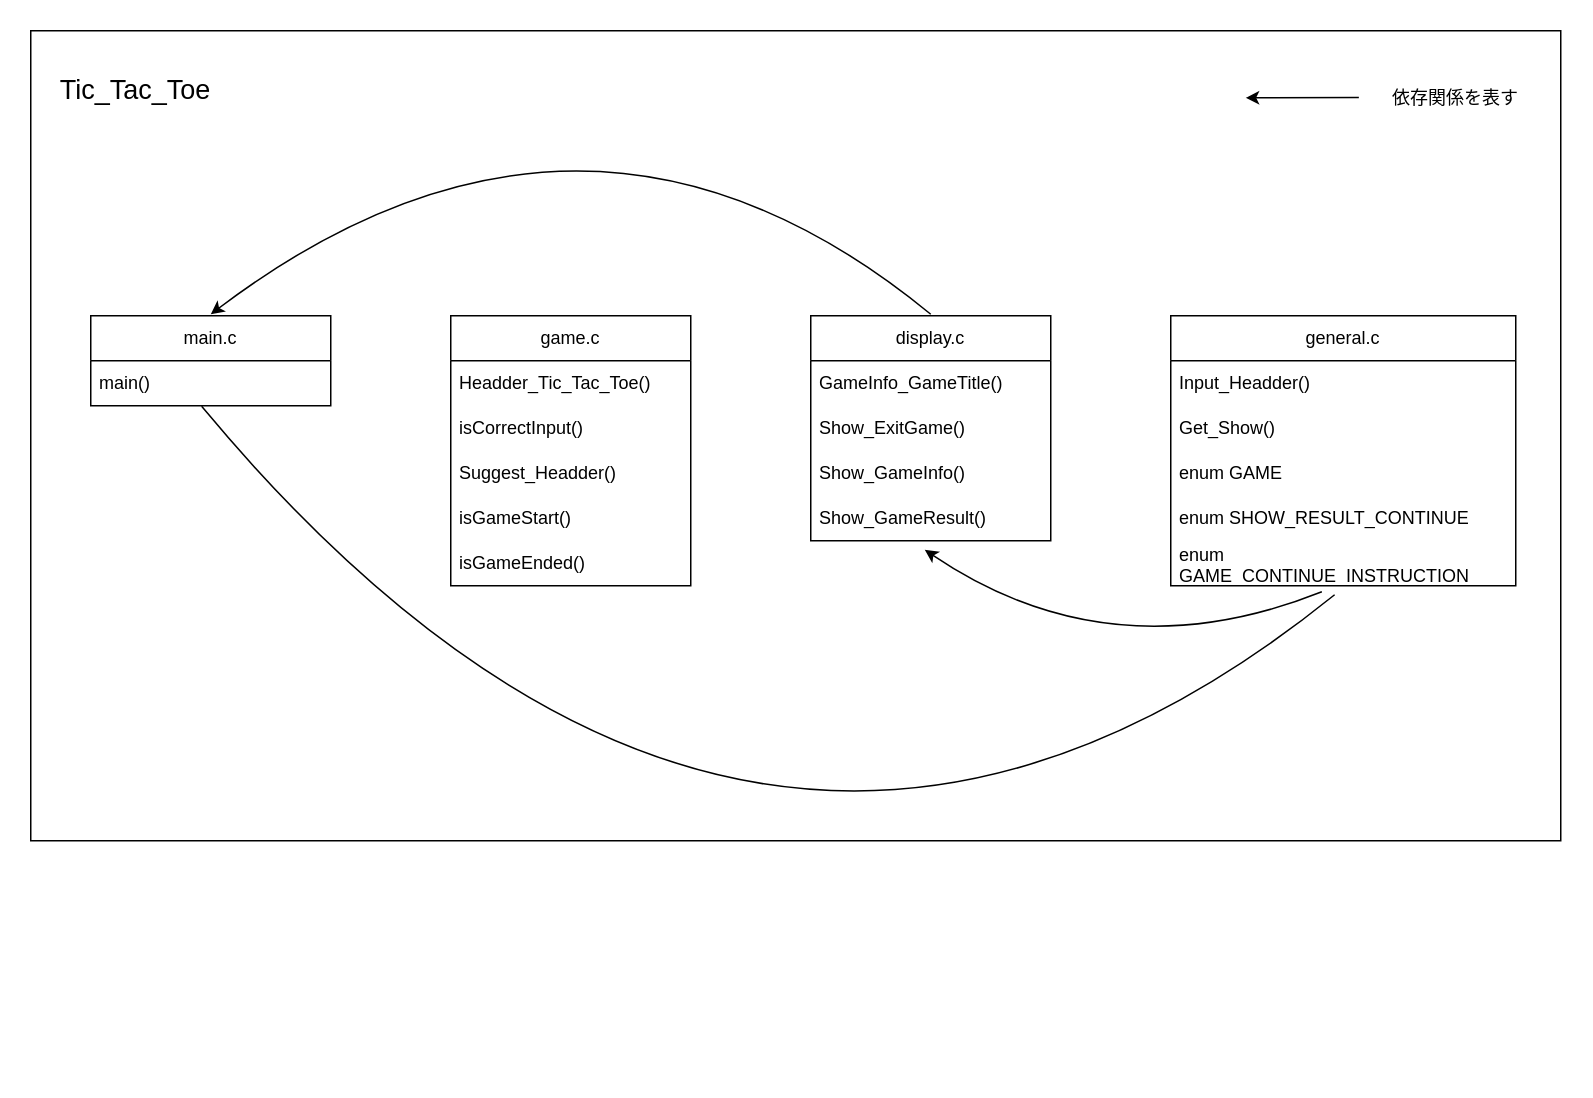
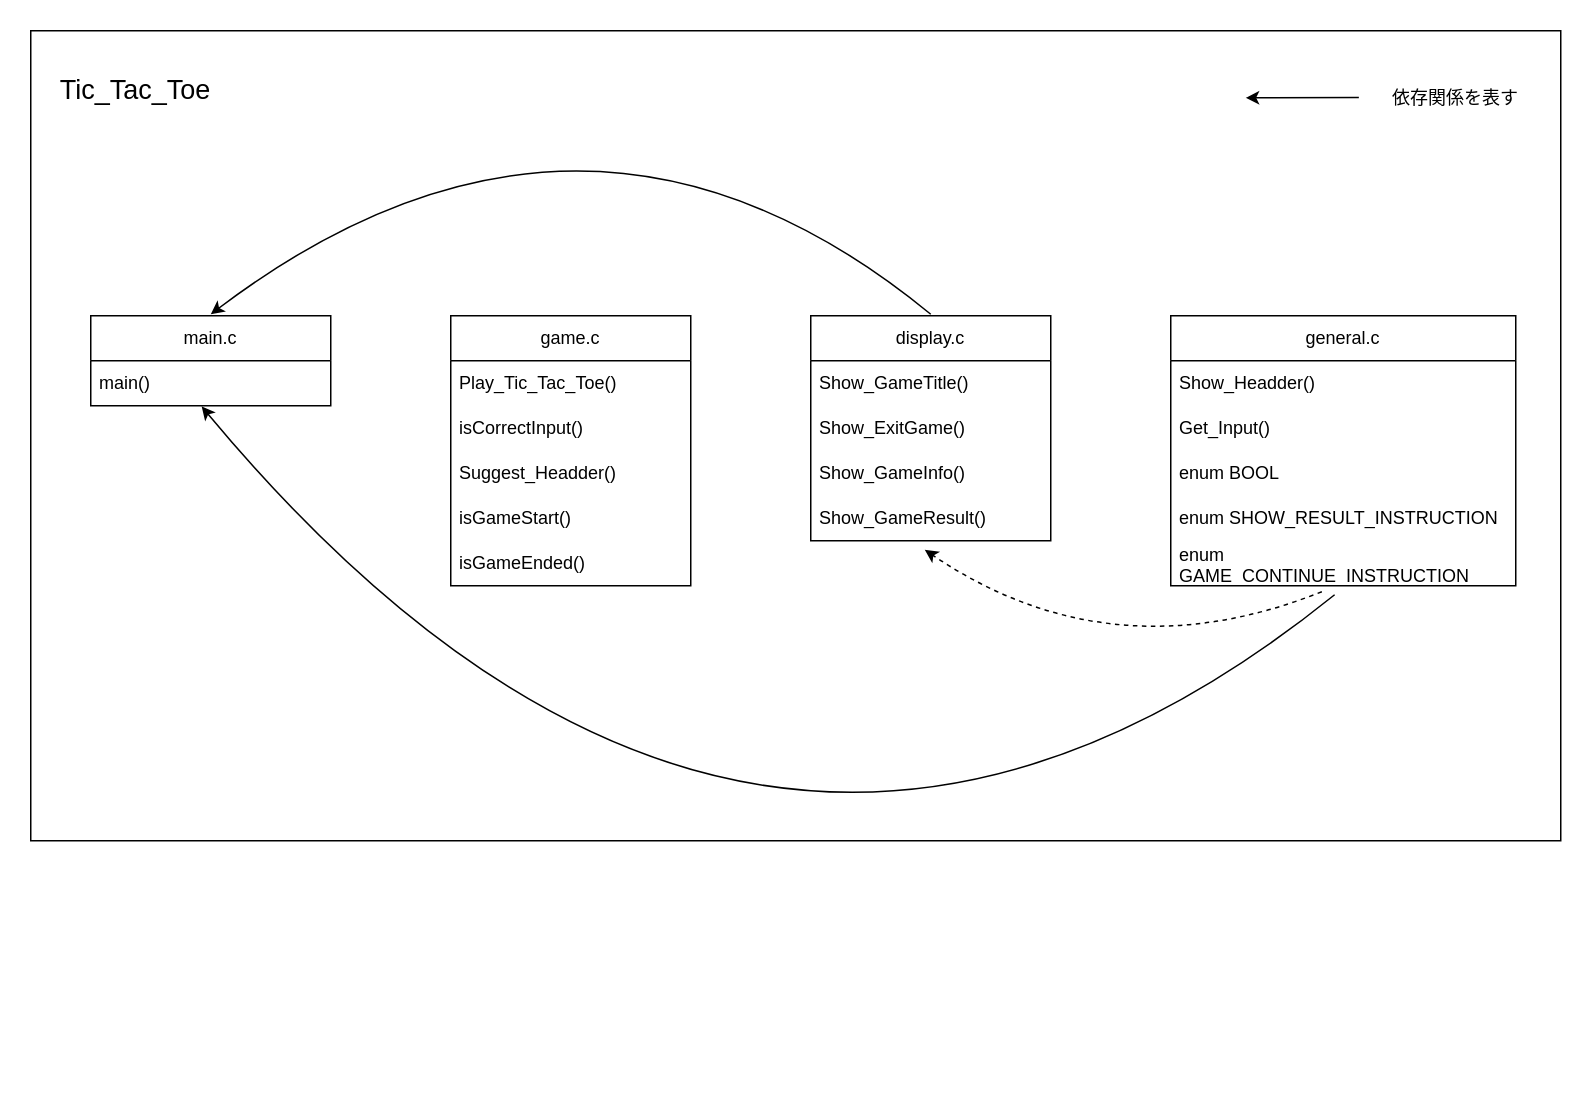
- <mxCell id="11" value="Headder_Tic_Tac_Toe()" style="text;strokeColor=none;fillColor=none;align=left;verticalAlign=middle;spacingLeft=4;spacingRight=4;overflow=hidden;points=[[0,0.5],[1,0.5]];portConstraint=eastwest;rotatable=0;whiteSpace=wrap;html=1;" parent="10" vertex="1"><mxGeometry y="30" width="160" height="30" as="geometry" /></mxCell>
+ <mxCell id="11" value="Play_Tic_Tac_Toe()" style="text;strokeColor=none;fillColor=none;align=left;verticalAlign=middle;spacingLeft=4;spacingRight=4;overflow=hidden;points=[[0,0.5],[1,0.5]];portConstraint=eastwest;rotatable=0;whiteSpace=wrap;html=1;" parent="10" vertex="1"><mxGeometry y="30" width="160" height="30" as="geometry" /></mxCell>
- <mxCell id="6" value="GameInfo_GameTitle()" style="text;strokeColor=none;fillColor=none;align=left;verticalAlign=middle;spacingLeft=4;spacingRight=4;overflow=hidden;points=[[0,0.5],[1,0.5]];portConstraint=eastwest;rotatable=0;whiteSpace=wrap;html=1;" parent="5" vertex="1"><mxGeometry y="30" width="160" height="30" as="geometry" /></mxCell>
+ <mxCell id="6" value="Show_GameTitle()" style="text;strokeColor=none;fillColor=none;align=left;verticalAlign=middle;spacingLeft=4;spacingRight=4;overflow=hidden;points=[[0,0.5],[1,0.5]];portConstraint=eastwest;rotatable=0;whiteSpace=wrap;html=1;" parent="5" vertex="1"><mxGeometry y="30" width="160" height="30" as="geometry" /></mxCell>
- <mxCell id="17" value="Input_Headder()" style="text;strokeColor=none;fillColor=none;align=left;verticalAlign=middle;spacingLeft=4;spacingRight=4;overflow=hidden;points=[[0,0.5],[1,0.5]];portConstraint=eastwest;rotatable=0;whiteSpace=wrap;html=1;" parent="16" vertex="1"><mxGeometry y="30" width="230" height="30" as="geometry" /></mxCell>
+ <mxCell id="17" value="Show_Headder()" style="text;strokeColor=none;fillColor=none;align=left;verticalAlign=middle;spacingLeft=4;spacingRight=4;overflow=hidden;points=[[0,0.5],[1,0.5]];portConstraint=eastwest;rotatable=0;whiteSpace=wrap;html=1;" parent="16" vertex="1"><mxGeometry y="30" width="230" height="30" as="geometry" /></mxCell>
- <mxCell id="22" value="" style="curved=1;endArrow=none;html=1;rounded=0;entryX=0.462;entryY=1.013;entryDx=0;entryDy=0;entryPerimeter=0;exitX=0.475;exitY=1.2;exitDx=0;exitDy=0;exitPerimeter=0;" parent="1" source="21" target="4" edge="1"><mxGeometry width="50" height="50" relative="1" as="geometry"><mxPoint x="820" y="390" as="sourcePoint" /><mxPoint x="470" y="580" as="targetPoint" /><Array as="points"><mxPoint x="500" y="710" /></Array></mxGeometry></mxCell>
+ <mxCell id="22" value="" style="curved=1;endArrow=classic;html=1;rounded=0;entryX=0.462;entryY=1.013;entryDx=0;entryDy=0;entryPerimeter=0;exitX=0.475;exitY=1.2;exitDx=0;exitDy=0;exitPerimeter=0;" parent="1" source="21" target="4" edge="1"><mxGeometry width="50" height="50" relative="1" as="geometry"><mxPoint x="820" y="390" as="sourcePoint" /><mxPoint x="470" y="580" as="targetPoint" /><Array as="points"><mxPoint x="500" y="710" /></Array></mxGeometry></mxCell>
- <mxCell id="18" value="Get_Show()" style="text;strokeColor=none;fillColor=none;align=left;verticalAlign=middle;spacingLeft=4;spacingRight=4;overflow=hidden;points=[[0,0.5],[1,0.5]];portConstraint=eastwest;rotatable=0;whiteSpace=wrap;html=1;" parent="16" vertex="1"><mxGeometry y="60" width="230" height="30" as="geometry" /></mxCell>
+ <mxCell id="18" value="Get_Input()" style="text;strokeColor=none;fillColor=none;align=left;verticalAlign=middle;spacingLeft=4;spacingRight=4;overflow=hidden;points=[[0,0.5],[1,0.5]];portConstraint=eastwest;rotatable=0;whiteSpace=wrap;html=1;" parent="16" vertex="1"><mxGeometry y="60" width="230" height="30" as="geometry" /></mxCell>
- <mxCell id="19" value="enum GAME" style="text;strokeColor=none;fillColor=none;align=left;verticalAlign=middle;spacingLeft=4;spacingRight=4;overflow=hidden;points=[[0,0.5],[1,0.5]];portConstraint=eastwest;rotatable=0;whiteSpace=wrap;html=1;" parent="16" vertex="1"><mxGeometry y="90" width="230" height="30" as="geometry" /></mxCell>
+ <mxCell id="19" value="enum BOOL" style="text;strokeColor=none;fillColor=none;align=left;verticalAlign=middle;spacingLeft=4;spacingRight=4;overflow=hidden;points=[[0,0.5],[1,0.5]];portConstraint=eastwest;rotatable=0;whiteSpace=wrap;html=1;" parent="16" vertex="1"><mxGeometry y="90" width="230" height="30" as="geometry" /></mxCell>
- <mxCell id="20" value="enum SHOW_RESULT_CONTINUE" style="text;strokeColor=none;fillColor=none;align=left;verticalAlign=middle;spacingLeft=4;spacingRight=4;overflow=hidden;points=[[0,0.5],[1,0.5]];portConstraint=eastwest;rotatable=0;whiteSpace=wrap;html=1;" parent="16" vertex="1"><mxGeometry y="120" width="230" height="30" as="geometry" /></mxCell>
+ <mxCell id="20" value="enum SHOW_RESULT_INSTRUCTION" style="text;strokeColor=none;fillColor=none;align=left;verticalAlign=middle;spacingLeft=4;spacingRight=4;overflow=hidden;points=[[0,0.5],[1,0.5]];portConstraint=eastwest;rotatable=0;whiteSpace=wrap;html=1;" parent="16" vertex="1"><mxGeometry y="120" width="230" height="30" as="geometry" /></mxCell>
- <mxCell id="27" value="" style="curved=1;endArrow=classic;html=1;rounded=0;exitX=0.438;exitY=1.133;exitDx=0;exitDy=0;exitPerimeter=0;entryX=0.475;entryY=1.2;entryDx=0;entryDy=0;entryPerimeter=0;" edge="1" parent="1" source="21" target="9"><mxGeometry width="50" height="50" relative="1" as="geometry"><mxPoint x="490" y="430" as="sourcePoint" /><mxPoint x="540" y="380" as="targetPoint" /><Array as="points"><mxPoint x="740" y="450" /></Array></mxGeometry></mxCell>
+ <mxCell id="27" value="" style="curved=1;endArrow=classic;html=1;rounded=0;exitX=0.438;exitY=1.133;exitDx=0;exitDy=0;exitPerimeter=0;entryX=0.475;entryY=1.2;entryDx=0;entryDy=0;entryPerimeter=0;dashed=1;" edge="1" parent="1" source="21" target="9"><mxGeometry width="50" height="50" relative="1" as="geometry"><mxPoint x="490" y="430" as="sourcePoint" /><mxPoint x="540" y="380" as="targetPoint" /><Array as="points"><mxPoint x="740" y="450" /></Array></mxGeometry></mxCell>
